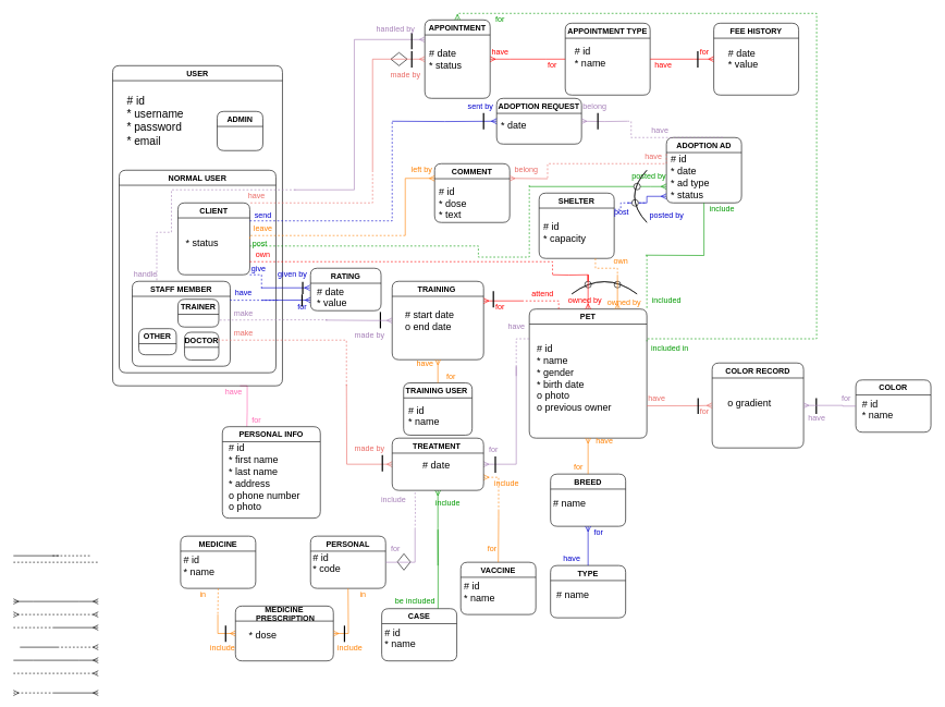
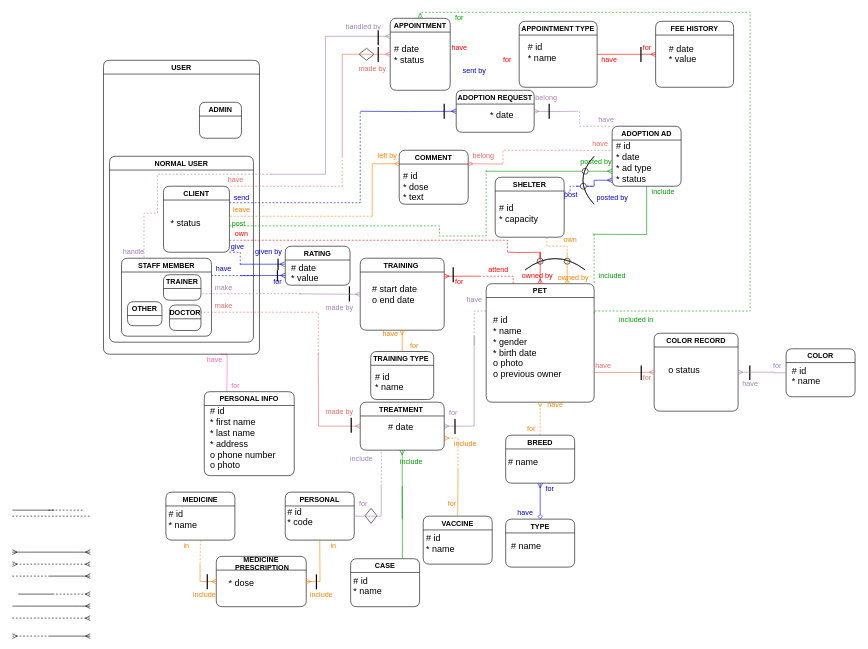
- <mxCell id="100" value="" style="edgeStyle=entityRelationEdgeStyle;fontSize=12;html=1;endArrow=ERmany;endFill=0;rounded=0;entryX=1;entryY=0.5;entryDx=0;entryDy=0;exitX=0;exitY=0.5;exitDx=0;exitDy=0;strokeColor=#FF0000;" parent="1" source="98" target="88" edge="1"><mxGeometry width="100" height="100" relative="1" as="geometry"><mxPoint x="725" y="190" as="sourcePoint" /><mxPoint x="855" y="190" as="targetPoint" /></mxGeometry></mxCell>
- <mxCell id="130" value="sent by" style="text;html=1;align=center;verticalAlign=middle;resizable=0;points=[];autosize=1;strokeColor=none;fillColor=none;fontColor=#0000CC;" parent="1" vertex="1"><mxGeometry x="710" y="152.5" width="50" height="20" as="geometry" /></mxCell>
+ <mxCell id="130" value="sent by" style="text;html=1;align=center;verticalAlign=middle;resizable=0;points=[];autosize=1;strokeColor=none;fillColor=none;fontColor=#0000CC;" parent="1" vertex="1"><mxGeometry x="765" y="107.5" width="50" height="20" as="geometry" /></mxCell>
- <mxCell id="125" value="&lt;font style=&quot;font-size: 15px&quot;&gt;* date&lt;br&gt;&lt;/font&gt;" style="text;html=1;align=left;verticalAlign=middle;resizable=0;points=[];autosize=1;strokeColor=none;fillColor=none;" parent="124" vertex="1"><mxGeometry x="5" y="30" width="50" height="20" as="geometry" /></mxCell>
+ <mxCell id="125" value="&lt;font style=&quot;font-size: 15px&quot;&gt;* date&lt;br&gt;&lt;/font&gt;" style="text;html=1;align=left;verticalAlign=middle;resizable=0;points=[];autosize=1;strokeColor=none;fillColor=none;" parent="124" vertex="1"><mxGeometry x="55" y="30" width="50" height="20" as="geometry" /></mxCell>
- <mxCell id="48" value="&lt;font style=&quot;font-size: 17px;&quot;&gt;# id&lt;br style=&quot;font-size: 17px;&quot;&gt;* username&lt;br style=&quot;font-size: 17px;&quot;&gt;* password&lt;br style=&quot;font-size: 17px;&quot;&gt;* email&lt;br style=&quot;font-size: 17px;&quot;&gt;&lt;br style=&quot;font-size: 17px;&quot;&gt;&lt;/font&gt;" style="text;html=1;align=left;verticalAlign=middle;resizable=0;points=[];autosize=1;strokeColor=none;fillColor=none;fontSize=17;" parent="24" vertex="1"><mxGeometry x="20" y="40" width="100" height="110" as="geometry" /></mxCell>
- <mxCell id="140" value="included in" style="text;html=1;align=center;verticalAlign=middle;resizable=0;points=[];autosize=1;strokeColor=none;fillColor=none;fontColor=#009900;" parent="1" vertex="1"><mxGeometry x="990" y="522.5" width="70" height="20" as="geometry" /></mxCell>
+ <mxCell id="140" value="included in" style="text;html=1;align=center;verticalAlign=middle;resizable=0;points=[];autosize=1;strokeColor=none;fillColor=none;fontColor=#009900;" parent="1" vertex="1"><mxGeometry x="1025" y="522.5" width="70" height="20" as="geometry" /></mxCell>
- <mxCell id="200" value="TRAINING USER " style="swimlane;verticalAlign=middle;rounded=1;" parent="1" vertex="1"><mxGeometry x="617.5" y="585.5" width="105" height="80" as="geometry" /></mxCell>
+ <mxCell id="200" value="TRAINING TYPE " style="swimlane;verticalAlign=middle;rounded=1;" parent="1" vertex="1"><mxGeometry x="617.5" y="585.5" width="105" height="80" as="geometry" /></mxCell>
- <mxCell id="237" value="&lt;font style=&quot;font-size: 15px&quot;&gt;o gradient&lt;br&gt;&lt;/font&gt;" style="text;html=1;align=left;verticalAlign=middle;resizable=0;points=[];autosize=1;strokeColor=none;fillColor=none;" parent="1" vertex="1"><mxGeometry x="1112" y="606" width="80" height="20" as="geometry" /></mxCell>
+ <mxCell id="237" value="&lt;font style=&quot;font-size: 15px&quot;&gt;o status&lt;br&gt;&lt;/font&gt;" style="text;html=1;align=left;verticalAlign=middle;resizable=0;points=[];autosize=1;strokeColor=none;fillColor=none;" parent="1" vertex="1"><mxGeometry x="1112" y="606" width="80" height="20" as="geometry" /></mxCell>
- <mxCell id="81" value="" style="edgeStyle=none;html=1;endArrow=ERmany;verticalAlign=bottom;rounded=0;endFill=0;entryX=0.5;entryY=1;entryDx=0;entryDy=0;exitX=0.5;exitY=0;exitDx=0;exitDy=0;strokeColor=#FF8000;" parent="1" source="57" target="53" edge="1"><mxGeometry width="160" relative="1" as="geometry"><mxPoint x="900" y="760" as="sourcePoint" /><mxPoint x="835" y="816.25" as="targetPoint" /></mxGeometry></mxCell>
+ <mxCell id="81" value="" style="edgeStyle=none;html=1;endArrow=ERmany;verticalAlign=bottom;rounded=0;endFill=0;entryX=0.5;entryY=1;entryDx=0;entryDy=0;exitX=0.5;exitY=0;exitDx=0;exitDy=0;strokeColor=#FF8000;dashed=1;" parent="1" source="57" target="53" edge="1"><mxGeometry width="160" relative="1" as="geometry"><mxPoint x="900" y="760" as="sourcePoint" /><mxPoint x="835" y="816.25" as="targetPoint" /></mxGeometry></mxCell>
- <mxCell id="82" value="" style="edgeStyle=none;html=1;endArrow=none;verticalAlign=bottom;rounded=0;endFill=0;entryX=0.5;entryY=0;entryDx=0;entryDy=0;exitX=0.5;exitY=1;exitDx=0;exitDy=0;strokeColor=#0000CC;startArrow=ERmany;startFill=0;" parent="1" source="57" target="78" edge="1"><mxGeometry width="160" relative="1" as="geometry"><mxPoint x="730" y="892.5" as="sourcePoint" /><mxPoint x="730" y="800" as="targetPoint" /></mxGeometry></mxCell>
+ <mxCell id="82" value="" style="edgeStyle=none;html=1;endArrow=diamond;verticalAlign=bottom;rounded=0;endFill=0;entryX=0.5;entryY=0;entryDx=0;entryDy=0;exitX=0.5;exitY=1;exitDx=0;exitDy=0;strokeColor=#0000CC;startArrow=ERmany;startFill=0;" parent="1" source="57" target="78" edge="1"><mxGeometry width="160" relative="1" as="geometry"><mxPoint x="730" y="892.5" as="sourcePoint" /><mxPoint x="730" y="800" as="targetPoint" /></mxGeometry></mxCell>
- <mxCell id="167" value="&lt;font color=&quot;#009900&quot;&gt;be included&lt;/font&gt;" style="text;html=1;align=center;verticalAlign=middle;resizable=0;points=[];autosize=1;strokeColor=none;fillColor=none;fontColor=#FF8000;" parent="1" vertex="1"><mxGeometry x="595" y="910" width="80" height="20" as="geometry" /></mxCell>
